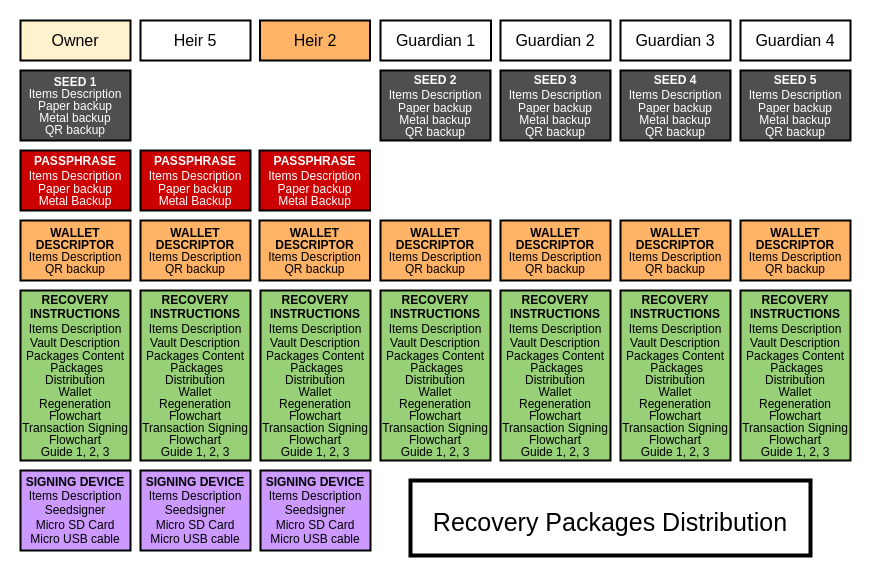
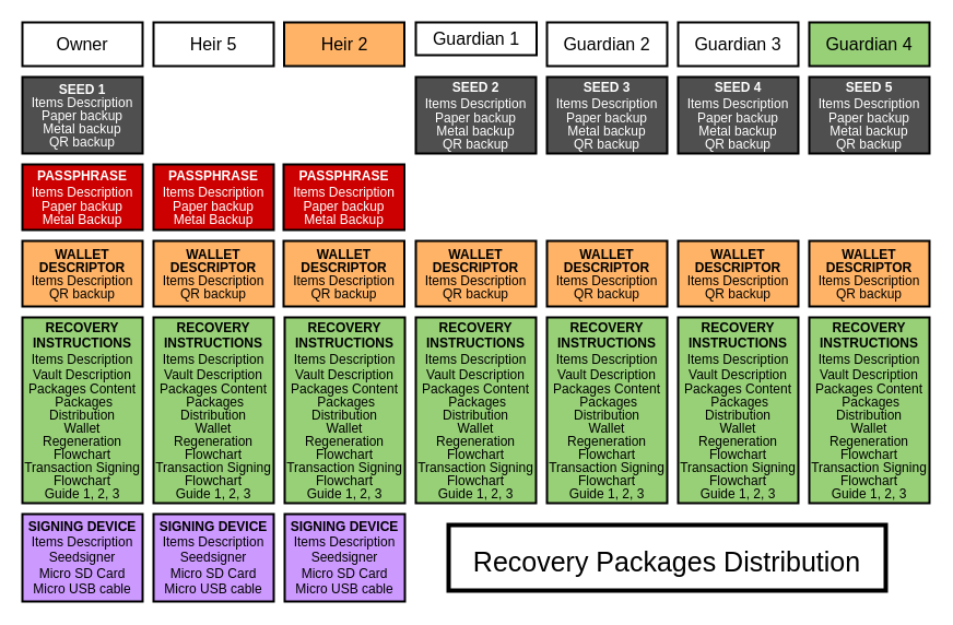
- <mxCell id="2" value="Owner" style="rounded=0;whiteSpace=wrap;html=1;strokeWidth=2;fontFamily=Helvetica;fontSize=16;fillColor=#fff2cc;" parent="1" vertex="1"><mxGeometry x="20" y="20" width="110" height="40" as="geometry" /></mxCell>
+ <mxCell id="2" value="Owner" style="rounded=0;whiteSpace=wrap;html=1;strokeWidth=2;fontFamily=Helvetica;fontSize=16;" parent="1" vertex="1"><mxGeometry x="20" y="20" width="110" height="40" as="geometry" /></mxCell>
- <mxCell id="5" value="Guardian 1" style="rounded=0;whiteSpace=wrap;html=1;strokeWidth=2;fontFamily=Helvetica;fontSize=16;" parent="1" vertex="1"><mxGeometry x="380" y="20" width="110.5" height="40" as="geometry" /></mxCell>
+ <mxCell id="5" value="Guardian 1" style="rounded=0;whiteSpace=wrap;html=1;strokeWidth=2;fontFamily=Helvetica;fontSize=16;" parent="1" vertex="1"><mxGeometry x="380" y="20" width="110.5" height="30" as="geometry" /></mxCell>
- <mxCell id="8" value="Guardian 4" style="rounded=0;whiteSpace=wrap;html=1;strokeWidth=2;fontFamily=Helvetica;fontSize=16;" parent="1" vertex="1"><mxGeometry x="740" y="20" width="110" height="40" as="geometry" /></mxCell>
+ <mxCell id="8" value="Guardian 4" style="rounded=0;whiteSpace=wrap;html=1;strokeWidth=2;fontFamily=Helvetica;fontSize=16;fillColor=#97d077;" parent="1" vertex="1"><mxGeometry x="740" y="20" width="110" height="40" as="geometry" /></mxCell>
- <mxCell id="33" value="&lt;font style=&quot;font-size: 25px;&quot;&gt;Recovery Packages Distribution&lt;/font&gt;" style="rounded=0;whiteSpace=wrap;html=1;fontSize=36;strokeWidth=4;verticalAlign=middle;" parent="1" vertex="1"><mxGeometry x="410" y="480" width="400" height="75" as="geometry" /></mxCell>
+ <mxCell id="33" value="&lt;font style=&quot;font-size: 25px;&quot;&gt;Recovery Packages Distribution&lt;/font&gt;" style="rounded=0;whiteSpace=wrap;html=1;fontSize=36;strokeWidth=4;verticalAlign=middle;" parent="1" vertex="1"><mxGeometry x="410" y="480" width="400" height="60" as="geometry" /></mxCell>
